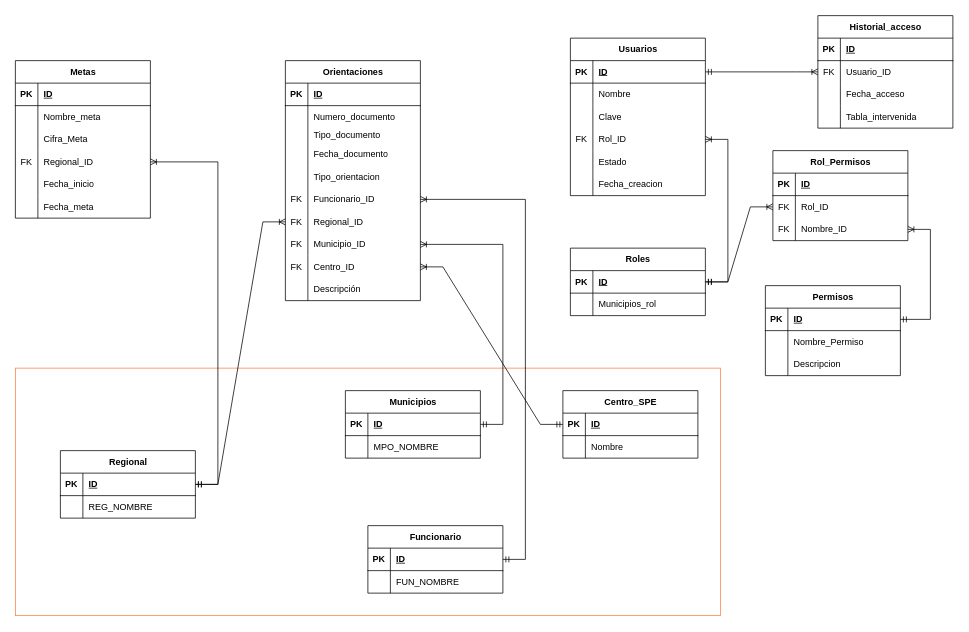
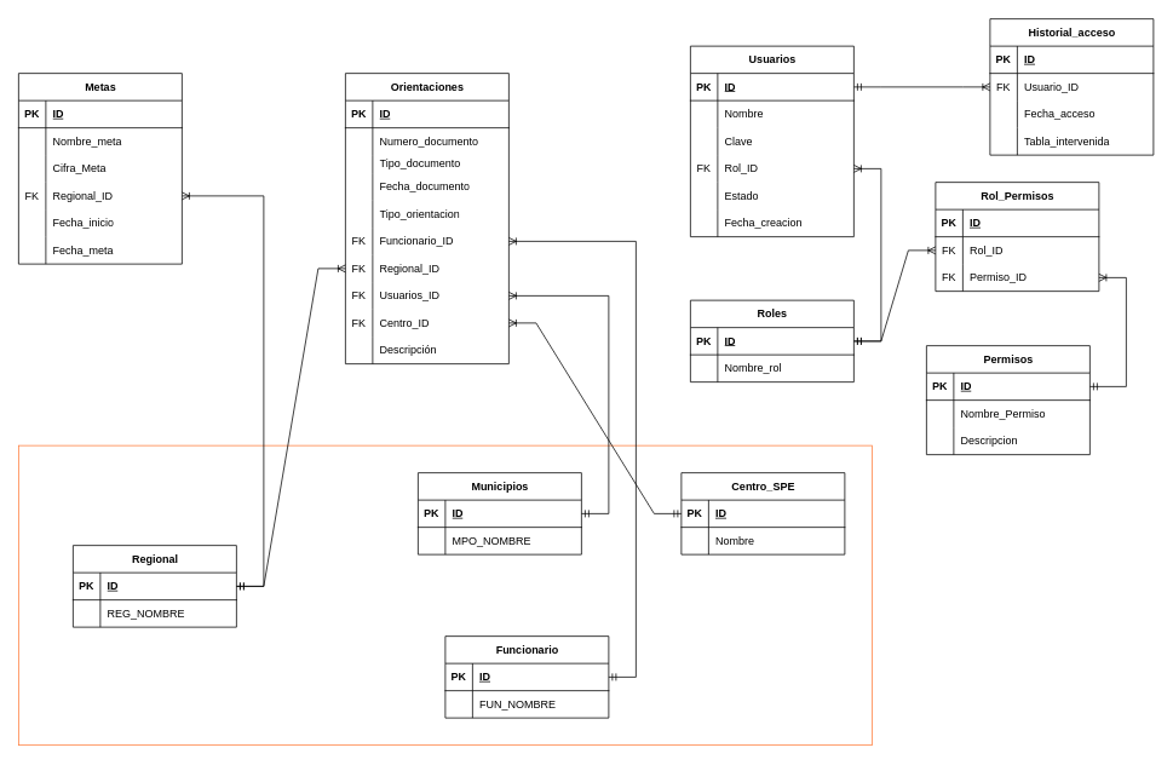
- <mxCell id="131" value="Nombre_ID" style="shape=partialRectangle;connectable=0;fillColor=none;top=0;left=0;bottom=0;right=0;align=left;spacingLeft=6;overflow=hidden;whiteSpace=wrap;html=1;" vertex="1" parent="129"><mxGeometry x="30" width="150" height="30" as="geometry"><mxRectangle width="150" height="30" as="alternateBounds" /></mxGeometry></mxCell>
+ <mxCell id="131" value="Permiso_ID" style="shape=partialRectangle;connectable=0;fillColor=none;top=0;left=0;bottom=0;right=0;align=left;spacingLeft=6;overflow=hidden;whiteSpace=wrap;html=1;" vertex="1" parent="129"><mxGeometry x="30" width="150" height="30" as="geometry"><mxRectangle width="150" height="30" as="alternateBounds" /></mxGeometry></mxCell>
- <mxCell id="27" value="Municipio_ID" style="shape=partialRectangle;connectable=0;fillColor=none;top=0;left=0;bottom=0;right=0;align=left;spacingLeft=6;overflow=hidden;whiteSpace=wrap;html=1;" vertex="1" parent="25"><mxGeometry x="30" width="150" height="30" as="geometry"><mxRectangle width="150" height="30" as="alternateBounds" /></mxGeometry></mxCell>
+ <mxCell id="27" value="Usuarios_ID" style="shape=partialRectangle;connectable=0;fillColor=none;top=0;left=0;bottom=0;right=0;align=left;spacingLeft=6;overflow=hidden;whiteSpace=wrap;html=1;" vertex="1" parent="25"><mxGeometry x="30" width="150" height="30" as="geometry"><mxRectangle width="150" height="30" as="alternateBounds" /></mxGeometry></mxCell>
- <mxCell id="111" value="Municipios_rol" style="shape=partialRectangle;connectable=0;fillColor=none;top=0;left=0;bottom=0;right=0;align=left;spacingLeft=6;overflow=hidden;whiteSpace=wrap;html=1;" vertex="1" parent="109"><mxGeometry x="30" width="150" height="30" as="geometry"><mxRectangle width="150" height="30" as="alternateBounds" /></mxGeometry></mxCell>
+ <mxCell id="111" value="Nombre_rol" style="shape=partialRectangle;connectable=0;fillColor=none;top=0;left=0;bottom=0;right=0;align=left;spacingLeft=6;overflow=hidden;whiteSpace=wrap;html=1;" vertex="1" parent="109"><mxGeometry x="30" width="150" height="30" as="geometry"><mxRectangle width="150" height="30" as="alternateBounds" /></mxGeometry></mxCell>
